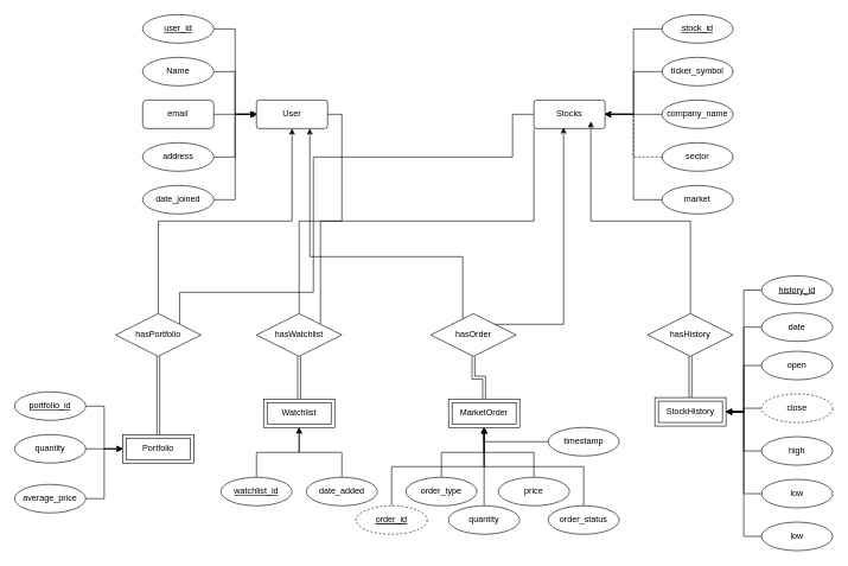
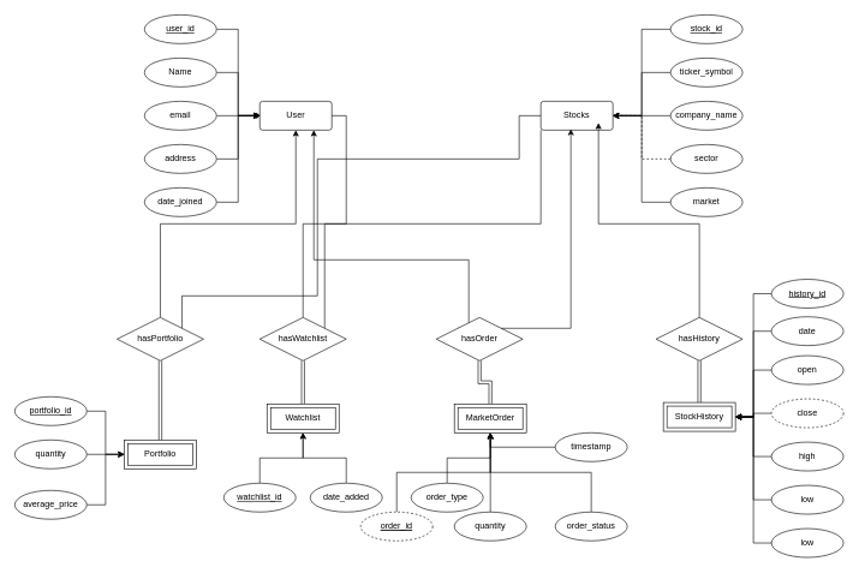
- <mxCell id="8" value="email" style="whiteSpace=wrap;html=1;align=center;rounded=1;" vertex="1" parent="1"><mxGeometry x="200" y="140" width="100" height="40" as="geometry" /></mxCell>
+ <mxCell id="8" value="email" style="ellipse;whiteSpace=wrap;html=1;align=center;" vertex="1" parent="1"><mxGeometry x="200" y="140" width="100" height="40" as="geometry" /></mxCell>
- <mxCell id="55" style="edgeStyle=orthogonalEdgeStyle;rounded=0;orthogonalLoop=1;jettySize=auto;html=1;exitX=0.5;exitY=0;exitDx=0;exitDy=0;entryX=0.5;entryY=1;entryDx=0;entryDy=0;" edge="1" parent="1" source="56" target="48"><mxGeometry relative="1" as="geometry" /></mxCell>
- <mxCell id="56" value="price" style="ellipse;whiteSpace=wrap;html=1;align=center;" vertex="1" parent="1"><mxGeometry x="700" y="670" width="100" height="40" as="geometry" /></mxCell>
